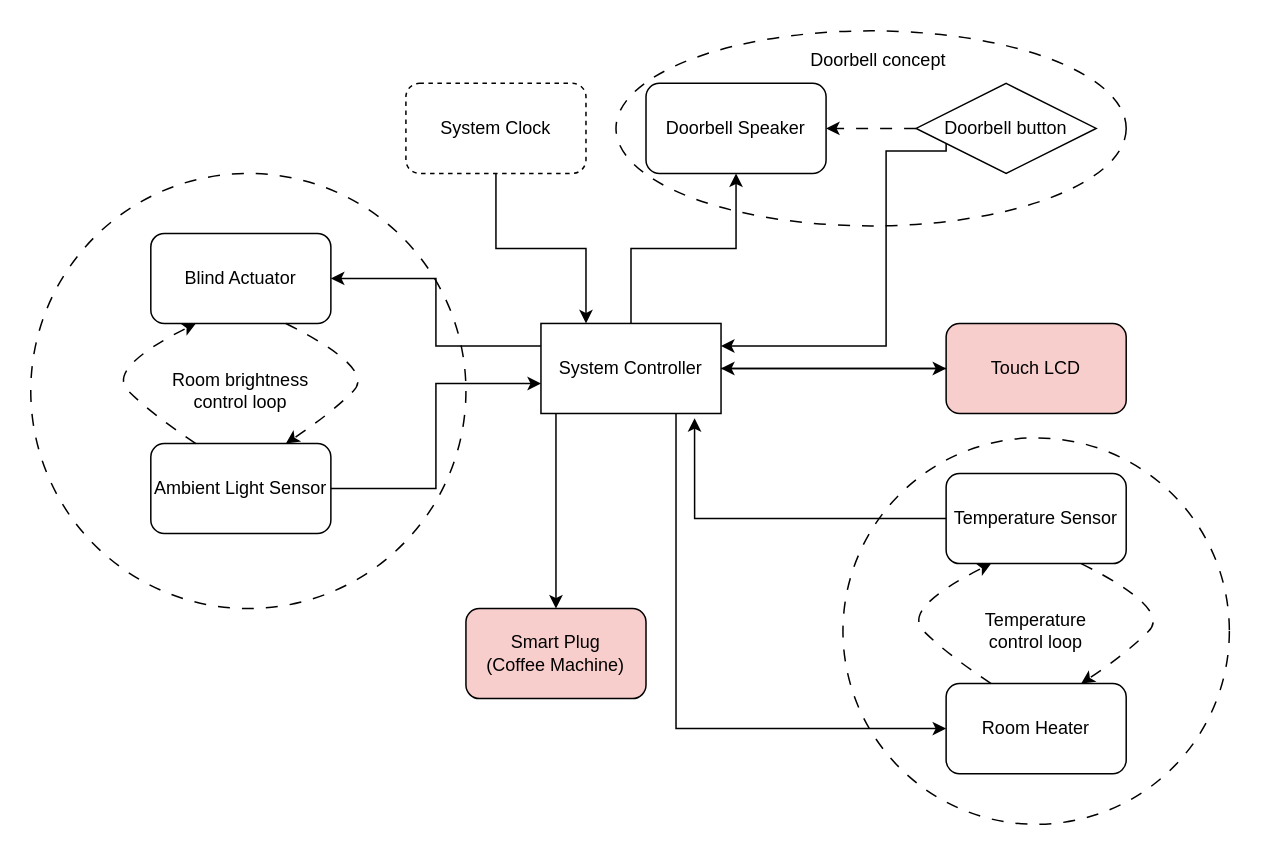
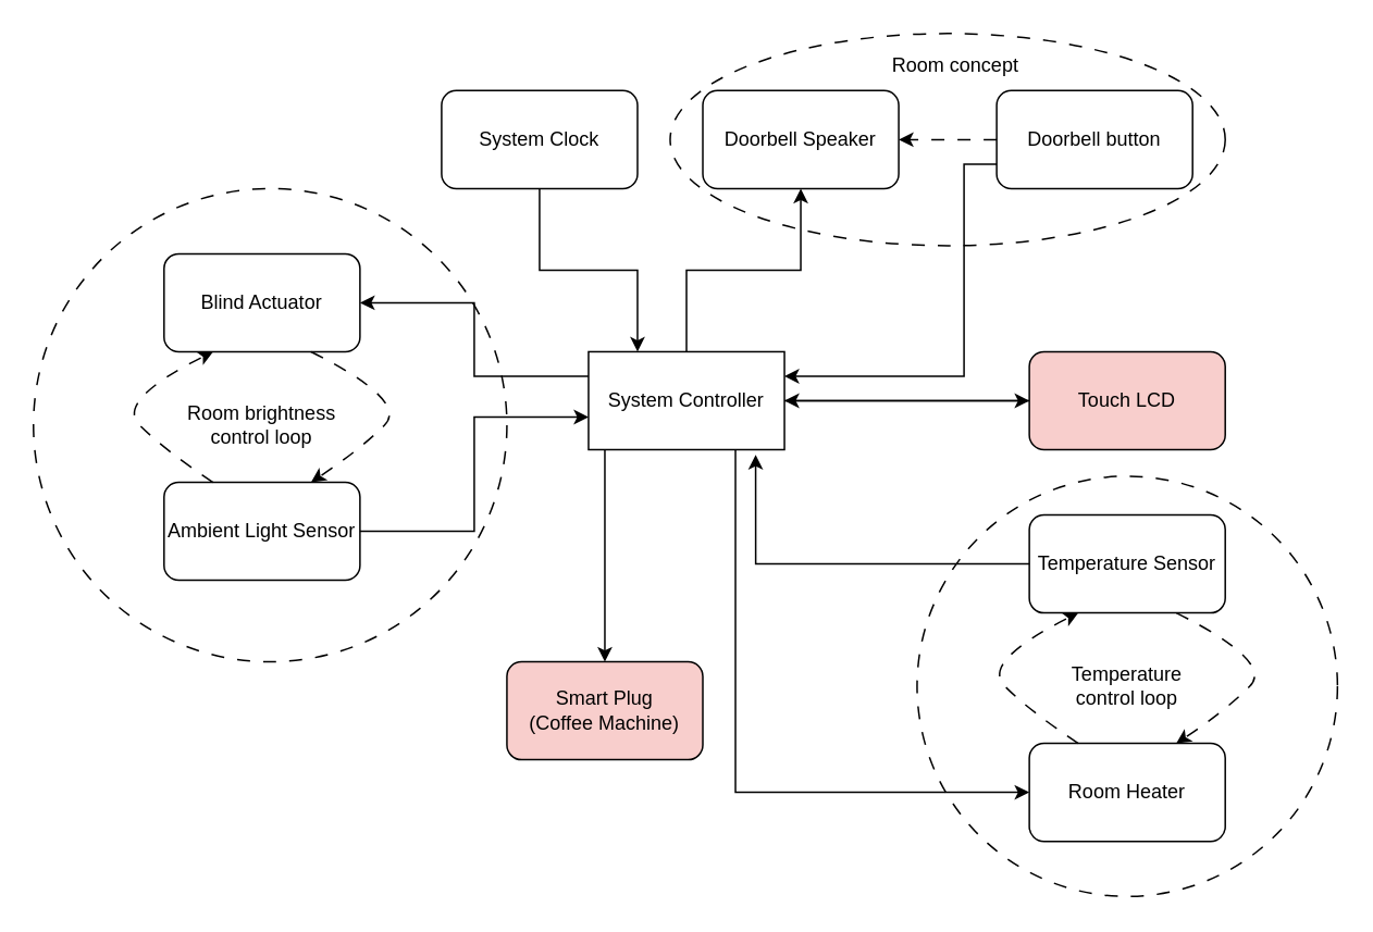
- <mxCell id="22" value="Doorbell concept" style="text;html=1;align=center;verticalAlign=middle;whiteSpace=wrap;rounded=0;" parent="1" vertex="1"><mxGeometry x="530" y="25" width="110" height="30" as="geometry" /></mxCell>
+ <mxCell id="22" value="Room concept" style="text;html=1;align=center;verticalAlign=middle;whiteSpace=wrap;rounded=0;" parent="1" vertex="1"><mxGeometry x="530" y="25" width="110" height="30" as="geometry" /></mxCell>
- <mxCell id="32" value="System Clock" style="rounded=1;whiteSpace=wrap;html=1;dashed=1;" vertex="1" parent="1"><mxGeometry x="270" y="55" width="120" height="60" as="geometry" /></mxCell>
+ <mxCell id="32" value="System Clock" style="rounded=1;whiteSpace=wrap;html=1;" vertex="1" parent="1"><mxGeometry x="270" y="55" width="120" height="60" as="geometry" /></mxCell>
- <mxCell id="19" value="Doorbell button" style="rhombus;whiteSpace=wrap;html=1;" parent="1" vertex="1"><mxGeometry x="610" y="55" width="120" height="60" as="geometry" /></mxCell>
+ <mxCell id="19" value="Doorbell button" style="rounded=1;whiteSpace=wrap;html=1;" parent="1" vertex="1"><mxGeometry x="610" y="55" width="120" height="60" as="geometry" /></mxCell>
